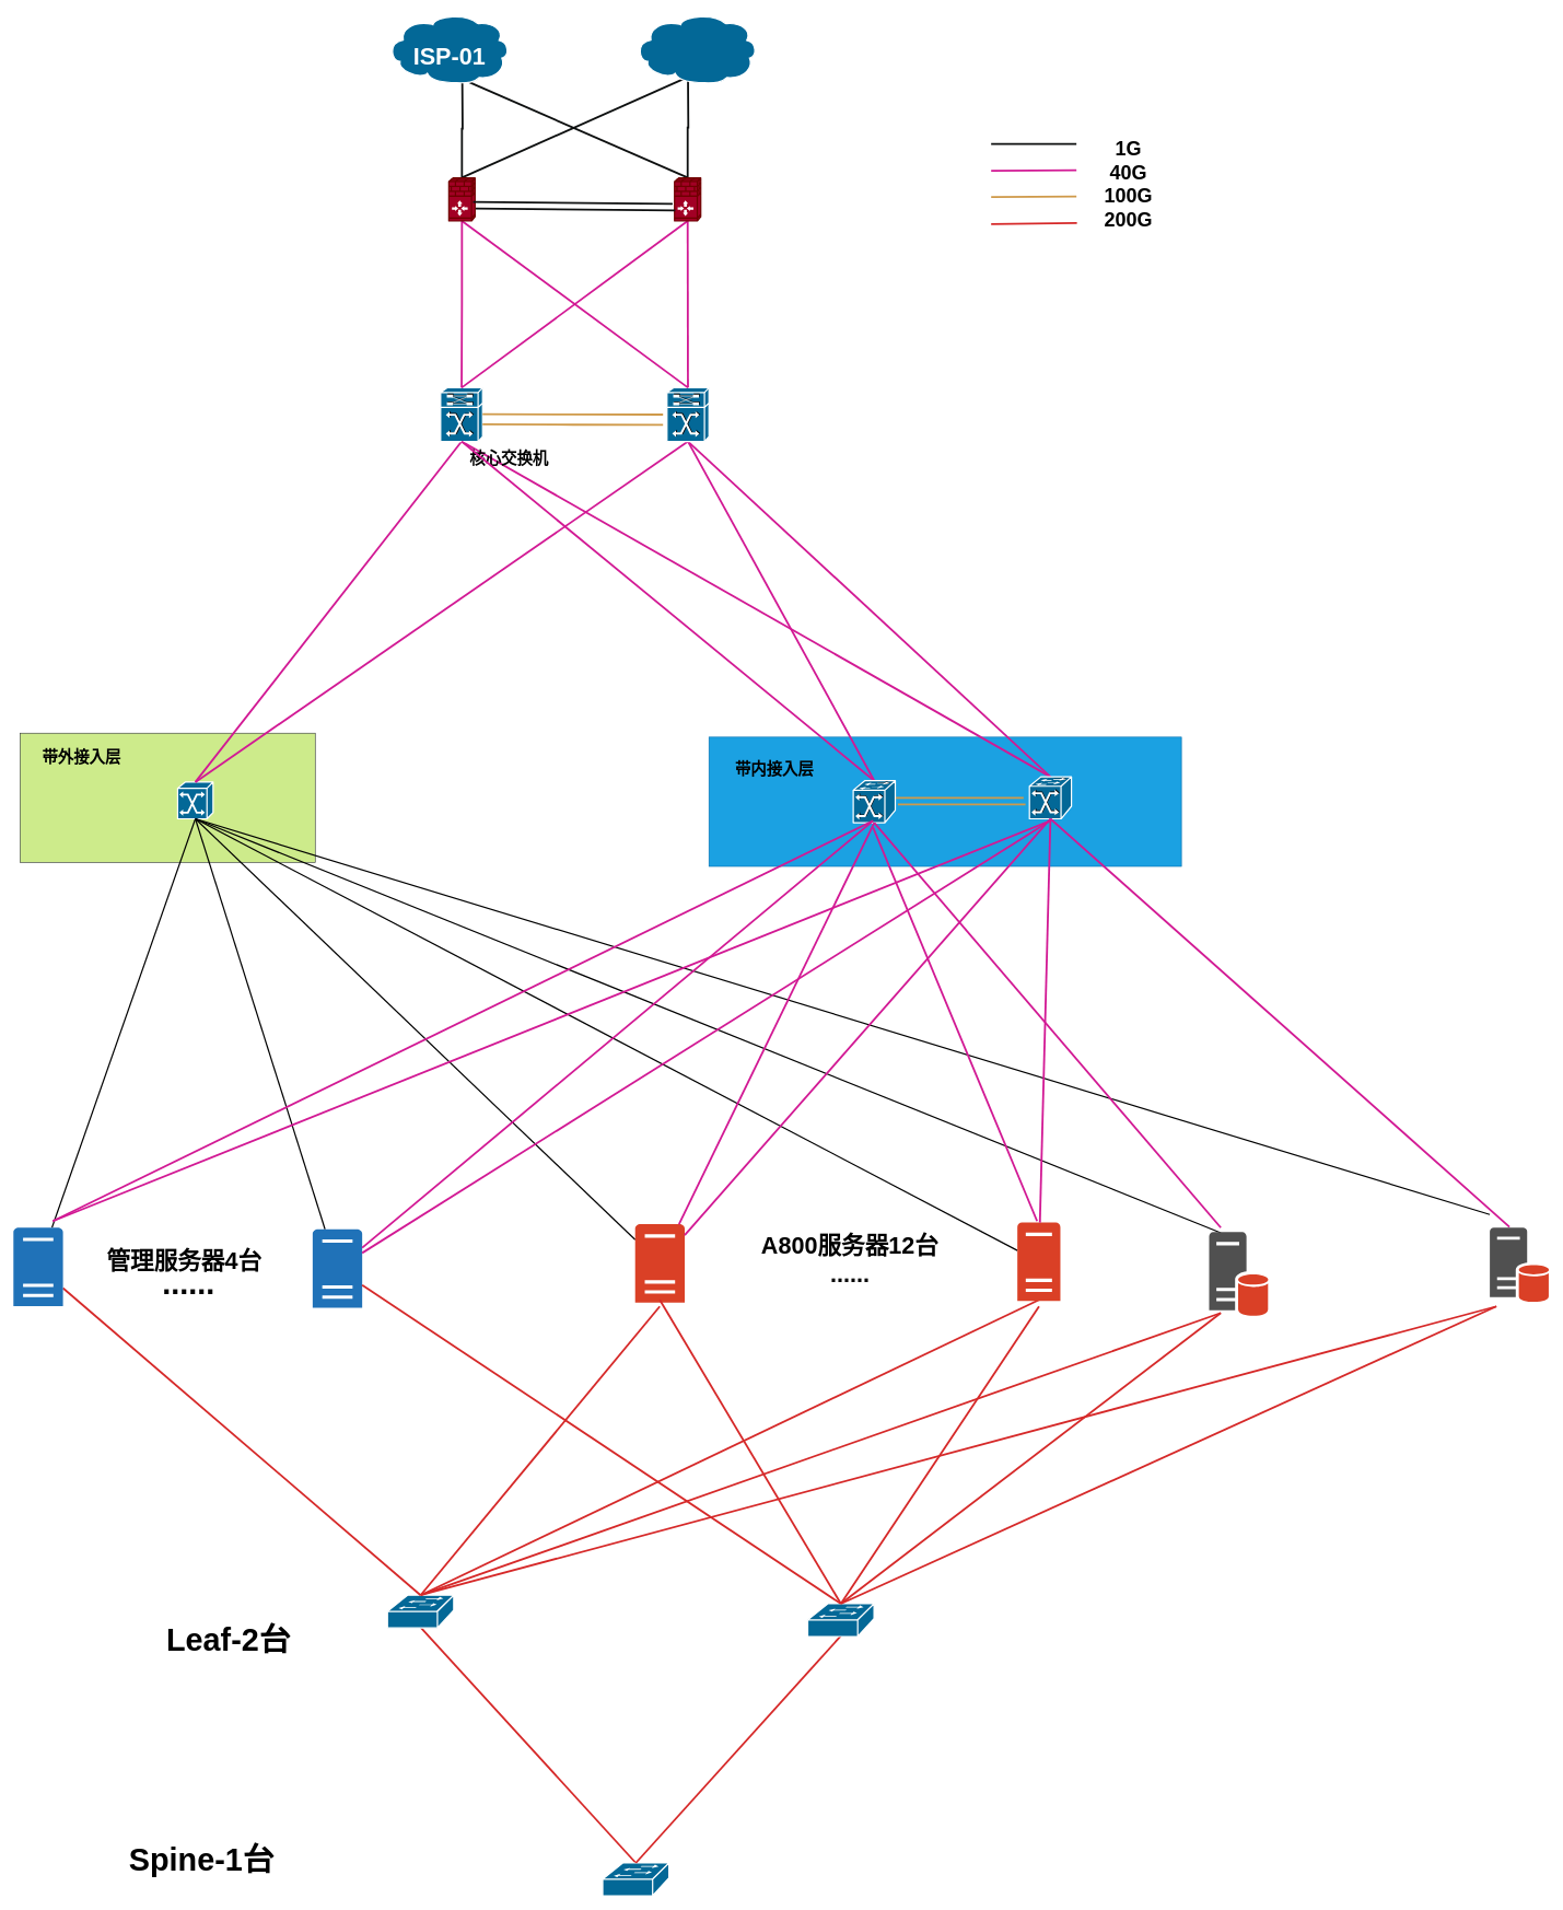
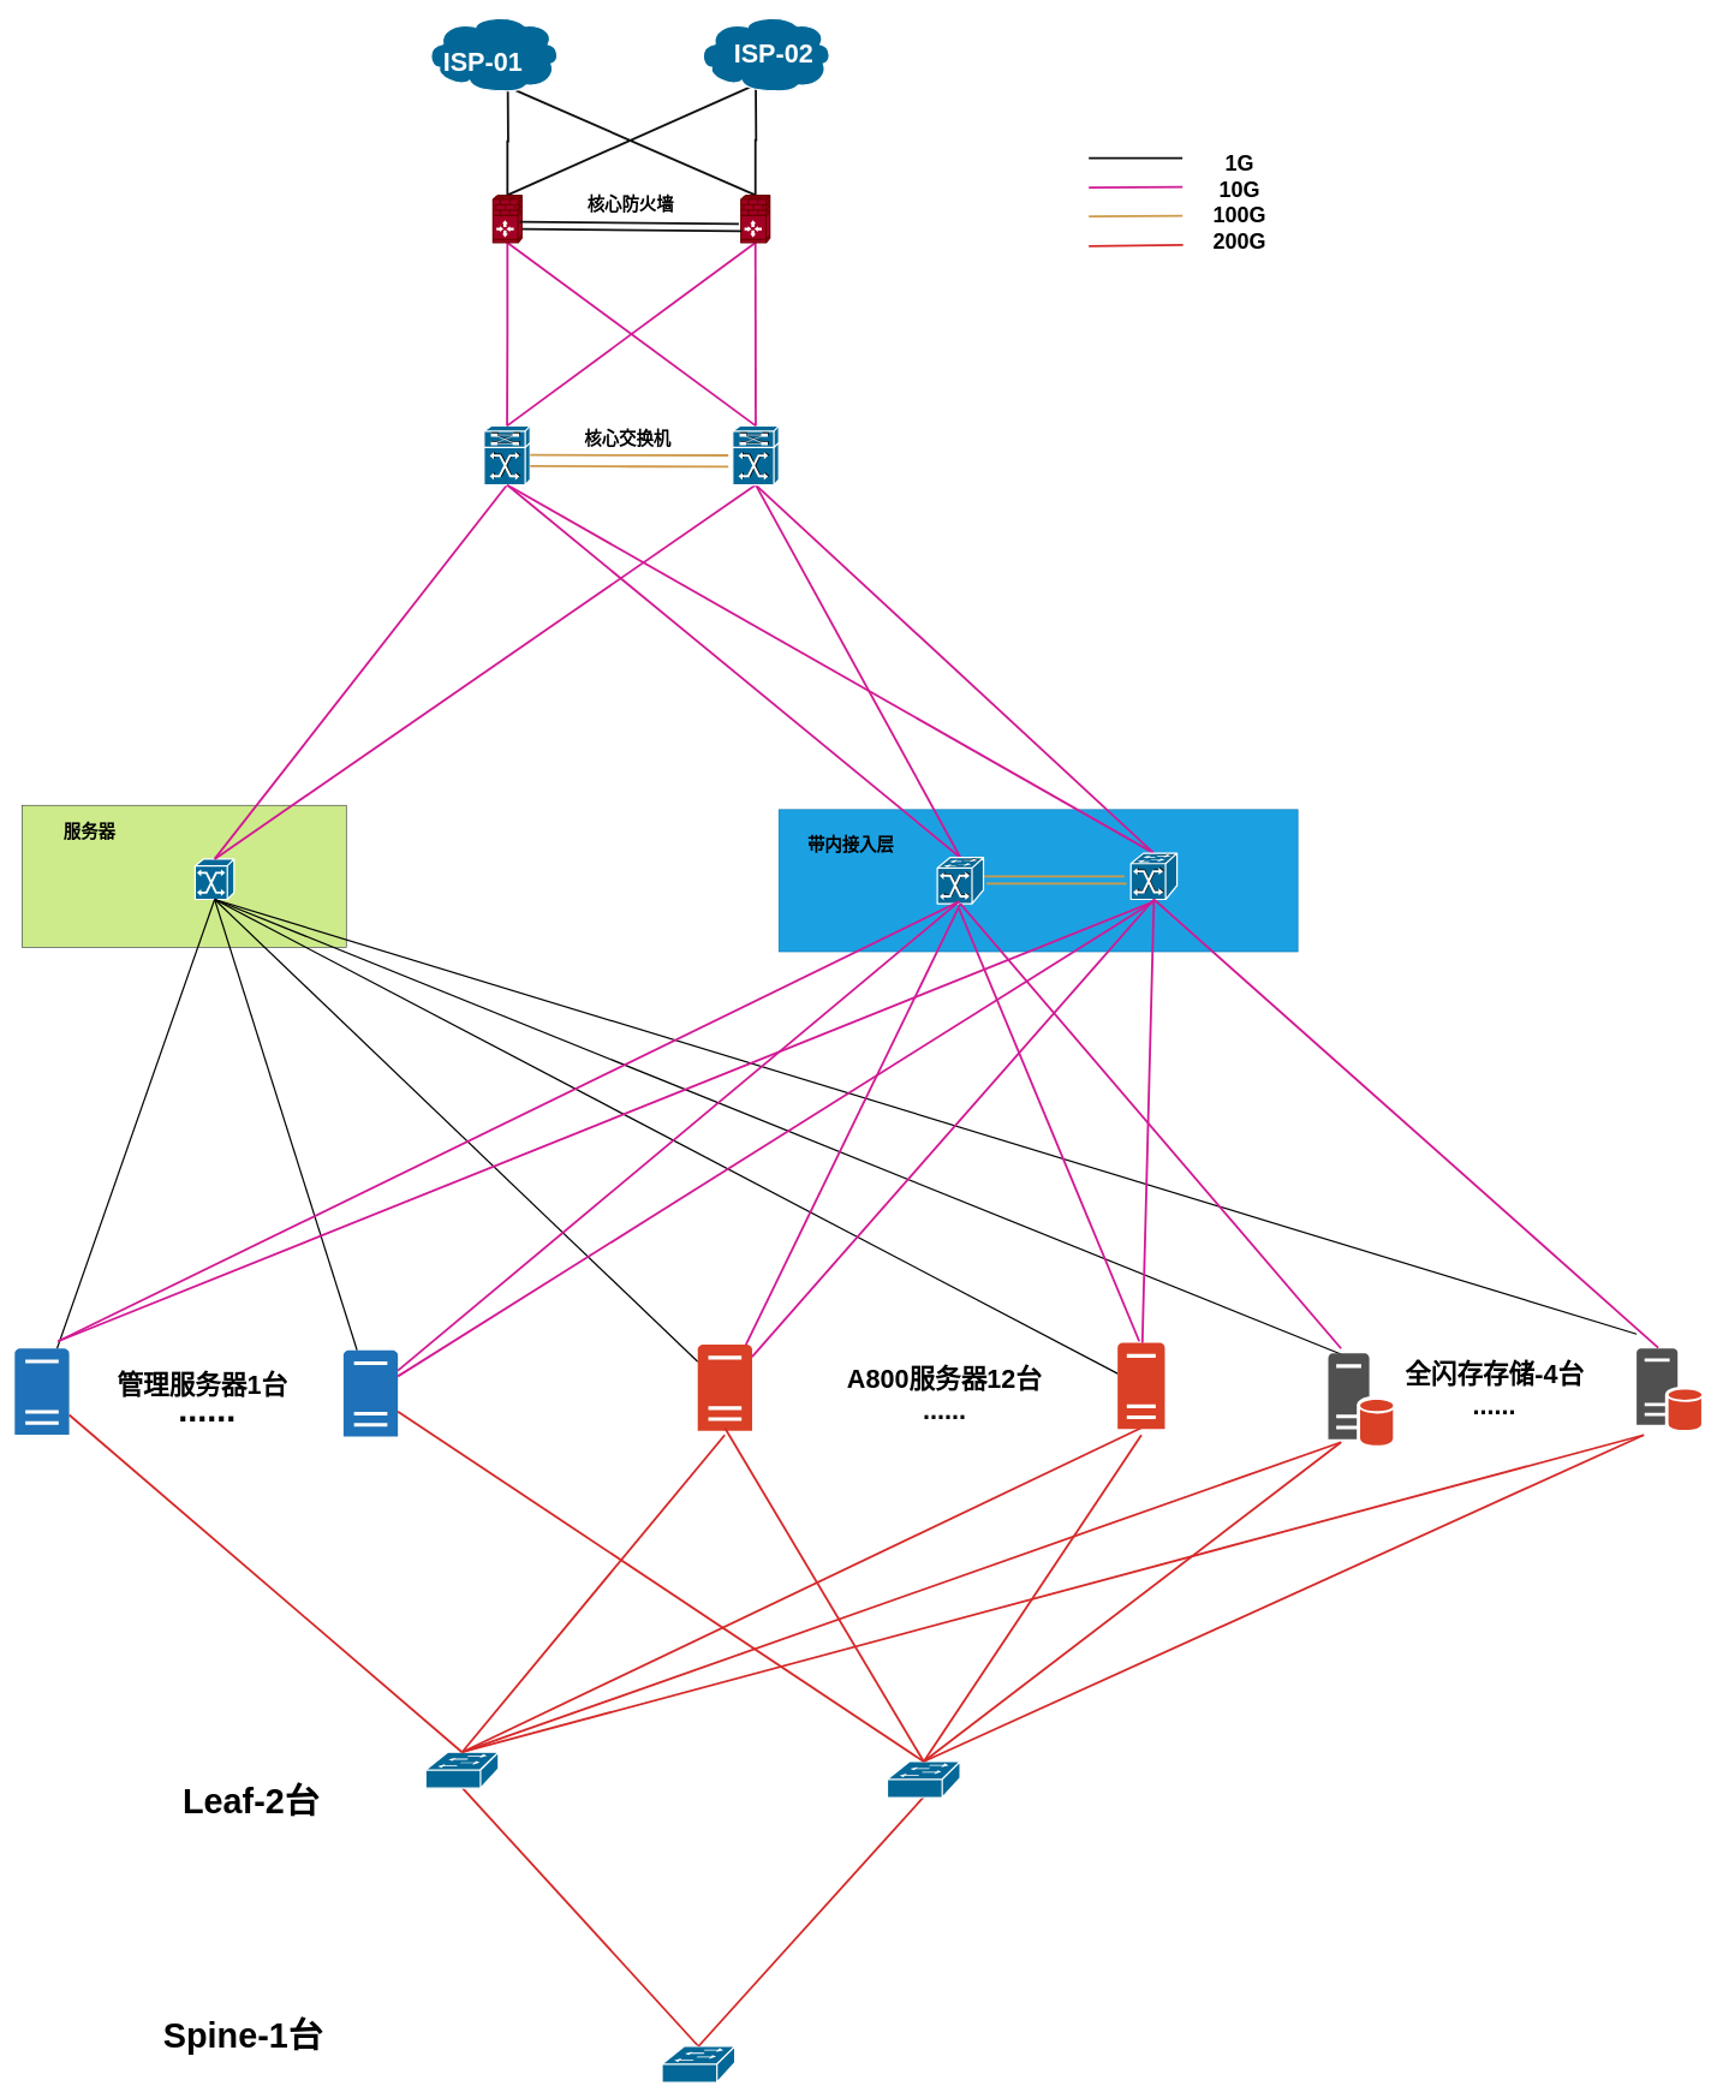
+ <mxCell id="68" value="&lt;b style=&quot;&quot;&gt;&lt;font color=&quot;#ffffff&quot; style=&quot;font-size: 36px;&quot;&gt;ISP-02&lt;/font&gt;&lt;/b&gt;" style="text;strokeColor=none;align=center;fillColor=none;html=1;verticalAlign=middle;whiteSpace=wrap;rounded=0;" parent="1" vertex="1"><mxGeometry x="997.5" y="58" width="150" height="30" as="geometry" /></mxCell>
- <mxCell id="67" value="&lt;font color=&quot;#ffffff&quot;&gt;&lt;span style=&quot;font-size: 36px;&quot;&gt;&lt;b&gt;ISP-01&lt;/b&gt;&lt;/span&gt;&lt;/font&gt;" style="text;strokeColor=none;align=center;fillColor=none;html=1;verticalAlign=middle;whiteSpace=wrap;rounded=0;" parent="1" vertex="1"><mxGeometry x="620.5" y="70" width="127" height="30" as="geometry" /></mxCell>
+ <mxCell id="67" value="&lt;font color=&quot;#ffffff&quot;&gt;&lt;span style=&quot;font-size: 36px;&quot;&gt;&lt;b&gt;ISP-01&lt;/b&gt;&lt;/span&gt;&lt;/font&gt;" style="text;strokeColor=none;align=center;fillColor=none;html=1;verticalAlign=middle;whiteSpace=wrap;rounded=0;" parent="1" vertex="1"><mxGeometry x="605.5" y="70" width="127" height="30" as="geometry" /></mxCell>
- <mxCell id="49" value="&lt;font style=&quot;font-size: 30px;&quot;&gt;&lt;font style=&quot;font-size: 30px;&quot;&gt;&lt;b&gt;&lt;font style=&quot;font-size: 30px;&quot;&gt;1G&lt;br&gt;40G&lt;br&gt;100G&lt;br&gt;&lt;/font&gt;200G&lt;/b&gt;&lt;/font&gt;&lt;br&gt;&lt;/font&gt;" style="text;strokeColor=none;align=center;fillColor=none;html=1;verticalAlign=middle;whiteSpace=wrap;rounded=0;" parent="1" vertex="1"><mxGeometry x="1650" y="183.66" width="138.5" height="193.67" as="geometry" /></mxCell>
+ <mxCell id="49" value="&lt;font style=&quot;font-size: 30px;&quot;&gt;&lt;font style=&quot;font-size: 30px;&quot;&gt;&lt;b&gt;&lt;font style=&quot;font-size: 30px;&quot;&gt;1G&lt;br&gt;10G&lt;br&gt;100G&lt;br&gt;&lt;/font&gt;200G&lt;/b&gt;&lt;/font&gt;&lt;br&gt;&lt;/font&gt;" style="text;strokeColor=none;align=center;fillColor=none;html=1;verticalAlign=middle;whiteSpace=wrap;rounded=0;" parent="1" vertex="1"><mxGeometry x="1650" y="183.66" width="138.5" height="193.67" as="geometry" /></mxCell>
+ <mxCell id="30" value="&lt;b&gt;&lt;font style=&quot;font-size: 24px;&quot;&gt;核心防火墙&lt;/font&gt;&lt;/b&gt;" style="text;strokeColor=none;align=center;fillColor=none;html=1;verticalAlign=middle;whiteSpace=wrap;rounded=0;" parent="1" vertex="1"><mxGeometry x="770" y="250" width="209" height="65.5" as="geometry" /></mxCell>
- <mxCell id="31" value="&lt;b&gt;&lt;font style=&quot;font-size: 24px;&quot;&gt;核心交换机&lt;/font&gt;&lt;/b&gt;" style="text;strokeColor=none;align=center;fillColor=none;html=1;verticalAlign=middle;whiteSpace=wrap;rounded=0;" parent="1" vertex="1"><mxGeometry x="658" y="683" width="235" height="30" as="geometry" /></mxCell>
+ <mxCell id="31" value="&lt;b&gt;&lt;font style=&quot;font-size: 24px;&quot;&gt;核心交换机&lt;/font&gt;&lt;/b&gt;" style="text;strokeColor=none;align=center;fillColor=none;html=1;verticalAlign=middle;whiteSpace=wrap;rounded=0;" parent="1" vertex="1"><mxGeometry x="753" y="593" width="235" height="30" as="geometry" /></mxCell>
- <mxCell id="65" value="&lt;font style=&quot;font-size: 24px;&quot;&gt;&lt;b style=&quot;&quot;&gt;带外接入层&lt;/b&gt;&lt;/font&gt;" style="text;strokeColor=none;align=center;fillColor=none;html=1;verticalAlign=middle;whiteSpace=wrap;rounded=0;" parent="1" vertex="1"><mxGeometry x="20" y="1124" width="207.5" height="59" as="geometry" /></mxCell>
+ <mxCell id="65" value="&lt;font style=&quot;font-size: 24px;&quot;&gt;&lt;b style=&quot;&quot;&gt;服务器&lt;/b&gt;&lt;/font&gt;" style="text;strokeColor=none;align=center;fillColor=none;html=1;verticalAlign=middle;whiteSpace=wrap;rounded=0;" parent="1" vertex="1"><mxGeometry x="20" y="1124" width="207.5" height="59" as="geometry" /></mxCell>
- <mxCell id="40" value="&lt;font style=&quot;font-size: 36px;&quot;&gt;&lt;b&gt;A800服务器12台&lt;/b&gt;&lt;br&gt;&lt;b&gt;......&lt;/b&gt;&lt;br&gt;&lt;/font&gt;" style="text;strokeColor=none;align=center;fillColor=none;html=1;verticalAlign=middle;whiteSpace=wrap;rounded=0;" parent="1" vertex="1"><mxGeometry x="1070" y="1870" width="450" height="97" as="geometry" /></mxCell>
+ <mxCell id="40" value="&lt;font style=&quot;font-size: 36px;&quot;&gt;&lt;b&gt;A800服务器12台&lt;/b&gt;&lt;br&gt;&lt;b&gt;......&lt;/b&gt;&lt;br&gt;&lt;/font&gt;" style="text;strokeColor=none;align=center;fillColor=none;html=1;verticalAlign=middle;whiteSpace=wrap;rounded=0;" parent="1" vertex="1"><mxGeometry x="1085" y="1885" width="450" height="97" as="geometry" /></mxCell>
- <mxCell id="69" value="&lt;b&gt;&lt;font style=&quot;font-size: 36px;&quot;&gt;管理服务器4台&lt;/font&gt;&lt;/b&gt;" style="text;strokeColor=none;align=center;fillColor=none;html=1;verticalAlign=middle;whiteSpace=wrap;rounded=0;" parent="1" vertex="1"><mxGeometry x="151.5" y="1906" width="257.25" height="30" as="geometry" /></mxCell>
+ <mxCell id="69" value="&lt;b&gt;&lt;font style=&quot;font-size: 36px;&quot;&gt;管理服务器1台&lt;/font&gt;&lt;/b&gt;" style="text;strokeColor=none;align=center;fillColor=none;html=1;verticalAlign=middle;whiteSpace=wrap;rounded=0;" parent="1" vertex="1"><mxGeometry x="151.5" y="1906" width="257.25" height="30" as="geometry" /></mxCell>
+ <mxCell id="79" value="&lt;b&gt;&lt;font style=&quot;font-size: 36px;&quot;&gt;全闪存存储-4台&lt;br&gt;......&lt;br&gt;&lt;/font&gt;&lt;/b&gt;" style="text;strokeColor=none;align=center;fillColor=none;html=1;verticalAlign=middle;whiteSpace=wrap;rounded=0;" parent="1" vertex="1"><mxGeometry x="1932.25" y="1891.75" width="282.25" height="70" as="geometry" /></mxCell>
- <mxCell id="60" value="&lt;b&gt;&lt;font style=&quot;font-size: 48px;&quot;&gt;Spine-1台&lt;/font&gt;&lt;/b&gt;" style="text;strokeColor=none;align=center;fillColor=none;html=1;verticalAlign=middle;whiteSpace=wrap;rounded=0;" parent="1" vertex="1"><mxGeometry x="140" y="2798" width="333.75" height="70" as="geometry" /></mxCell>
+ <mxCell id="60" value="&lt;b&gt;&lt;font style=&quot;font-size: 48px;&quot;&gt;Spine-1台&lt;/font&gt;&lt;/b&gt;" style="text;strokeColor=none;align=center;fillColor=none;html=1;verticalAlign=middle;whiteSpace=wrap;rounded=0;" parent="1" vertex="1"><mxGeometry x="170" y="2788" width="333.75" height="70" as="geometry" /></mxCell>
